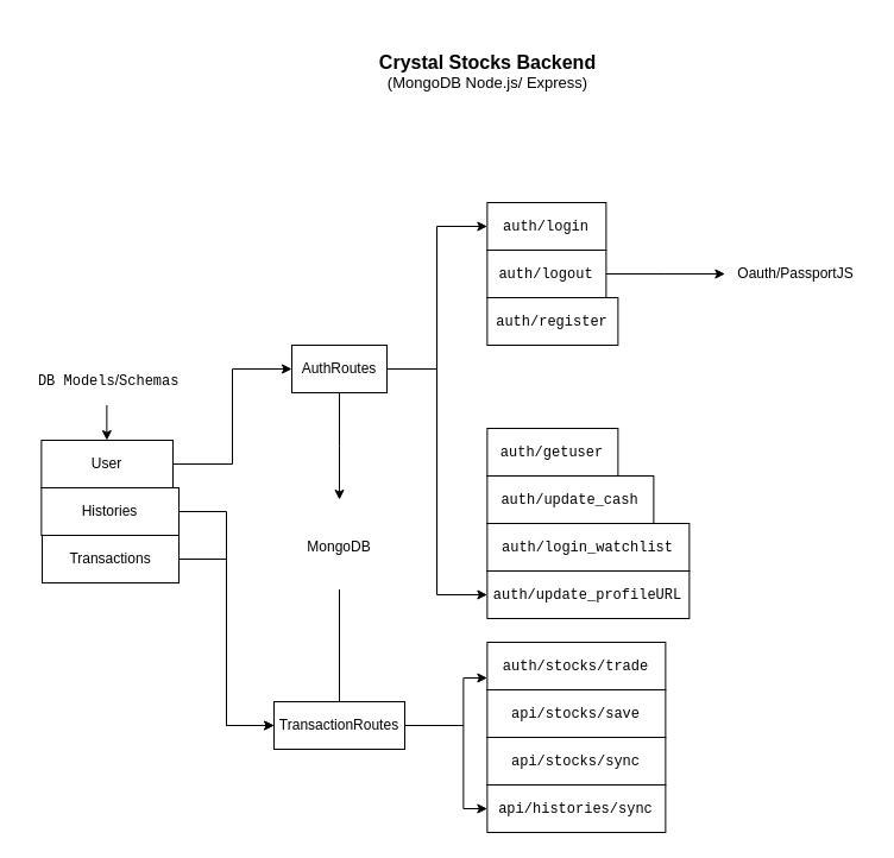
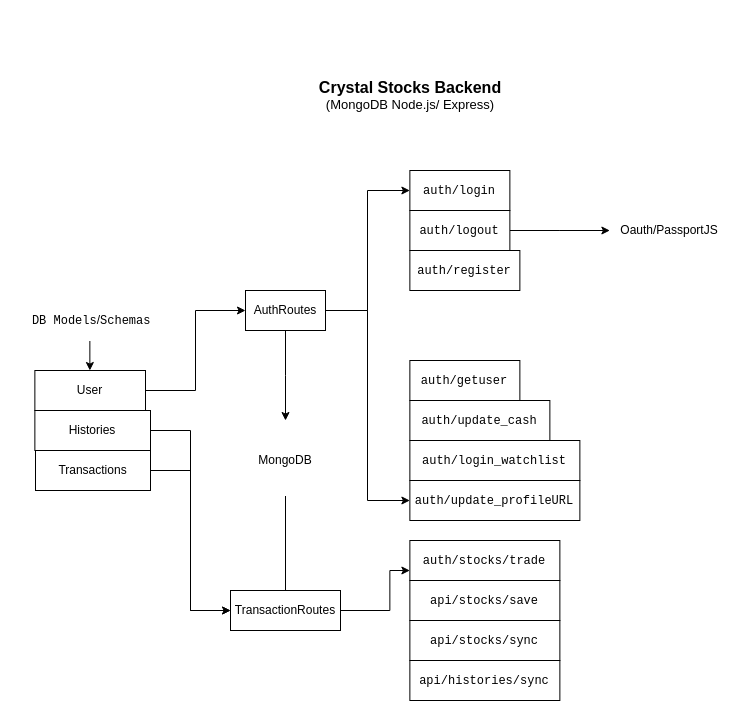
- <mxCell id="27" value="&lt;span style=&quot;font-size: 16px&quot;&gt;&lt;b&gt;Crystal Stocks&amp;nbsp;&lt;/b&gt;&lt;/span&gt;&lt;b style=&quot;font-size: 16px&quot;&gt;Backend&lt;/b&gt;&lt;br&gt;&lt;font style=&quot;font-size: 13px&quot;&gt;(MongoDB Node.js/ Express)&lt;/font&gt;" style="ellipse;shape=doubleEllipse;whiteSpace=wrap;html=1;strokeColor=#FFFFFF;fontColor=#000000;" vertex="1" parent="1"><mxGeometry x="280" y="20" width="260" height="80" as="geometry" /></mxCell>
+ <mxCell id="27" value="&lt;span style=&quot;font-size: 16px&quot;&gt;&lt;b&gt;Crystal Stocks&amp;nbsp;&lt;/b&gt;&lt;/span&gt;&lt;b style=&quot;font-size: 16px&quot;&gt;Backend&lt;/b&gt;&lt;br&gt;&lt;font style=&quot;font-size: 13px&quot;&gt;(MongoDB Node.js/ Express)&lt;/font&gt;" style="ellipse;shape=doubleEllipse;whiteSpace=wrap;html=1;strokeColor=#FFFFFF;fontColor=#000000;" vertex="1" parent="1"><mxGeometry x="280" y="55" width="260" height="80" as="geometry" /></mxCell>
- <mxCell id="19" value="" style="edgeStyle=elbowEdgeStyle;elbow=horizontal;html=1;rounded=0;exitX=1;exitY=0.5;exitDx=0;exitDy=0;entryX=0;entryY=0.5;entryDx=0;entryDy=0;labelBackgroundColor=none;fontColor=#000000;" edge="1" parent="1" source="13" target="17"><mxGeometry relative="1" as="geometry"><mxPoint x="389.37" y="620" as="sourcePoint" /><mxPoint x="404.37" y="670" as="targetPoint" /><Array as="points"><mxPoint x="389.37" y="650" /><mxPoint x="392.37" y="630" /></Array></mxGeometry></mxCell>
